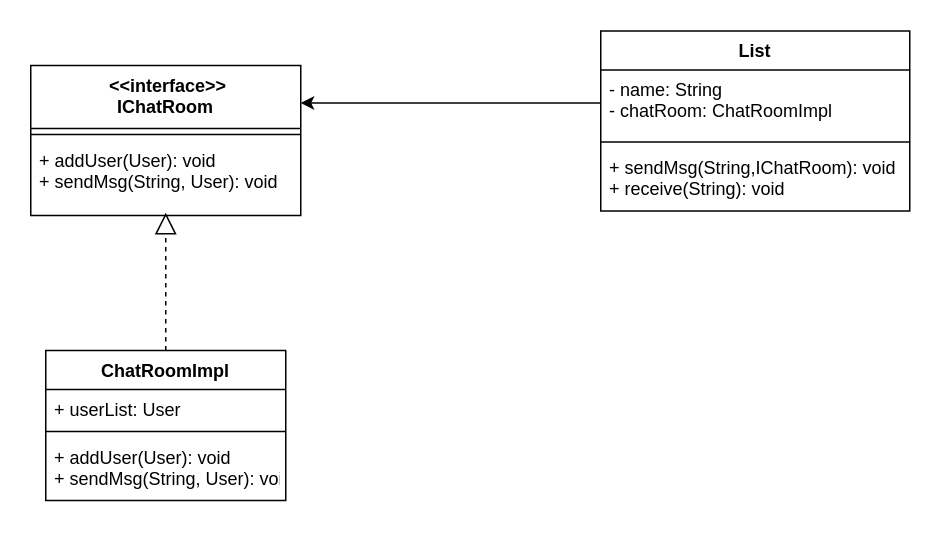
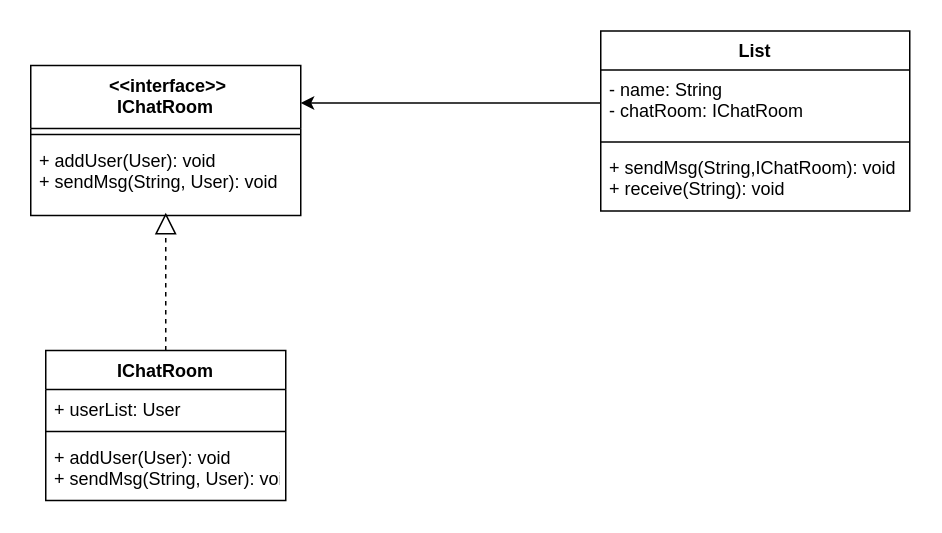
- <mxCell id="11" value="- name: String&#10;- chatRoom: ChatRoomImpl" style="text;strokeColor=none;fillColor=none;align=left;verticalAlign=top;spacingLeft=4;spacingRight=4;overflow=hidden;rotatable=0;points=[[0,0.5],[1,0.5]];portConstraint=eastwest;" vertex="1" parent="10"><mxGeometry y="26" width="206" height="44" as="geometry" /></mxCell>
+ <mxCell id="11" value="- name: String&#10;- chatRoom: IChatRoom" style="text;strokeColor=none;fillColor=none;align=left;verticalAlign=top;spacingLeft=4;spacingRight=4;overflow=hidden;rotatable=0;points=[[0,0.5],[1,0.5]];portConstraint=eastwest;" vertex="1" parent="10"><mxGeometry y="26" width="206" height="44" as="geometry" /></mxCell>
- <mxCell id="5" value="ChatRoomImpl" style="swimlane;fontStyle=1;align=center;verticalAlign=top;childLayout=stackLayout;horizontal=1;startSize=26;horizontalStack=0;resizeParent=1;resizeParentMax=0;resizeLast=0;collapsible=1;marginBottom=0;" vertex="1" parent="1"><mxGeometry x="30" y="233" width="160" height="100" as="geometry" /></mxCell>
+ <mxCell id="5" value="IChatRoom" style="swimlane;fontStyle=1;align=center;verticalAlign=top;childLayout=stackLayout;horizontal=1;startSize=26;horizontalStack=0;resizeParent=1;resizeParentMax=0;resizeLast=0;collapsible=1;marginBottom=0;" vertex="1" parent="1"><mxGeometry x="30" y="233" width="160" height="100" as="geometry" /></mxCell>
